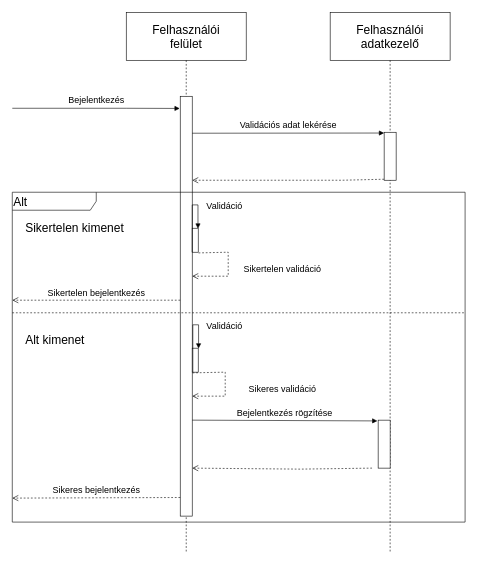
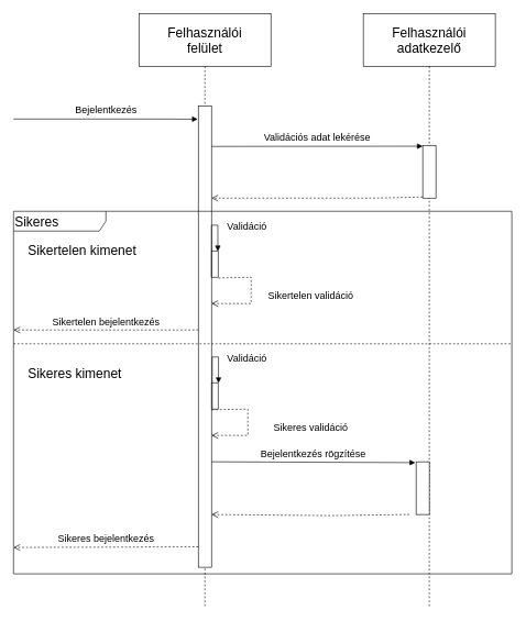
- <mxCell id="15" value="Alt" style="shape=umlFrame;tabWidth=110;tabHeight=30;tabPosition=left;html=1;boundedLbl=1;labelInHeader=1;width=140;height=30;fontSize=20;align=left;" vertex="1" parent="1"><mxGeometry y="320" width="755" height="550" as="geometry" x="20" /></mxCell>
+ <mxCell id="15" value="Sikeres" style="shape=umlFrame;tabWidth=110;tabHeight=30;tabPosition=left;html=1;boundedLbl=1;labelInHeader=1;width=140;height=30;fontSize=20;align=left;" vertex="1" parent="1"><mxGeometry y="320" width="755" height="550" as="geometry" x="20" /></mxCell>
- <mxCell id="17" value="Alt kimenet" style="line;strokeWidth=1;dashed=1;labelPosition=center;verticalLabelPosition=bottom;align=left;verticalAlign=top;spacingLeft=20;spacingTop=15;fontSize=20;" vertex="1" parent="15"><mxGeometry y="190.001" width="755" height="22" as="geometry" /></mxCell>
+ <mxCell id="17" value="Sikeres kimenet" style="line;strokeWidth=1;dashed=1;labelPosition=center;verticalLabelPosition=bottom;align=left;verticalAlign=top;spacingLeft=20;spacingTop=15;fontSize=20;" vertex="1" parent="15"><mxGeometry y="190.001" width="755" height="22" as="geometry" /></mxCell>
